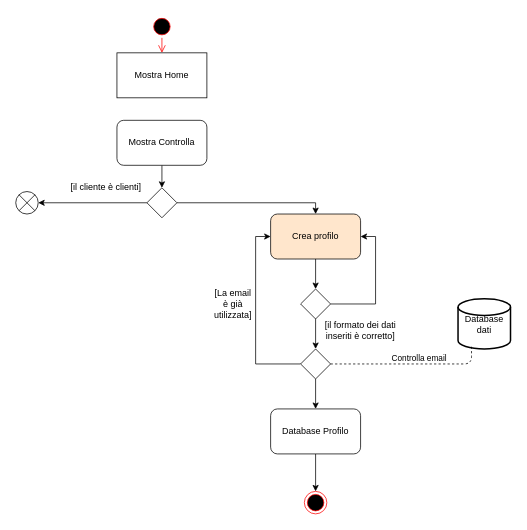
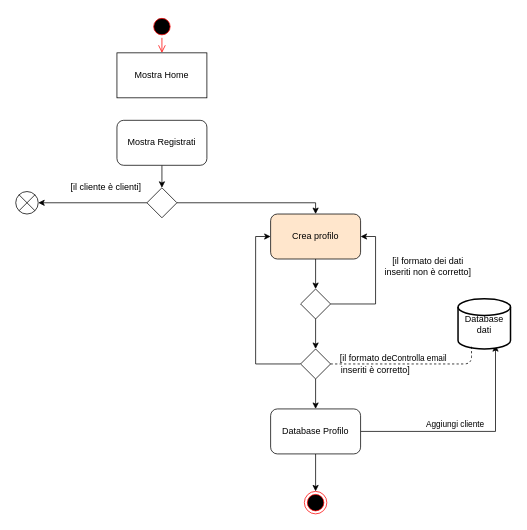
- <mxCell id="6" value="Mostra Controlla" style="rounded=1;whiteSpace=wrap;html=1;" parent="1" vertex="1"><mxGeometry x="155" y="160" width="120" height="60" as="geometry" /></mxCell>
+ <mxCell id="6" value="Mostra Registrati" style="rounded=1;whiteSpace=wrap;html=1;" parent="1" vertex="1"><mxGeometry x="155" y="160" width="120" height="60" as="geometry" /></mxCell>
+ <mxCell id="23" value="[il formato dei dati inseriti non è corretto]" style="text;html=1;strokeColor=none;fillColor=none;align=center;verticalAlign=middle;whiteSpace=wrap;rounded=0;" parent="1" vertex="1"><mxGeometry x="510" y="345" width="120" height="20" as="geometry" /></mxCell>
- <mxCell id="28" value="[La email è già utilizzata]" style="text;html=1;strokeColor=none;fillColor=none;align=center;verticalAlign=middle;whiteSpace=wrap;rounded=0;" vertex="1" parent="1"><mxGeometry x="290" y="395" width="40" height="20" as="geometry" /></mxCell>
- <mxCell id="22" value="[il formato dei dati inseriti è corretto]" style="text;html=1;strokeColor=none;fillColor=none;align=center;verticalAlign=middle;whiteSpace=wrap;rounded=0;" parent="1" vertex="1"><mxGeometry x="430" y="430" width="100" height="20" as="geometry" /></mxCell>
+ <mxCell id="22" value="[il formato dei dati inseriti è corretto]" style="text;html=1;strokeColor=none;fillColor=none;align=center;verticalAlign=middle;whiteSpace=wrap;rounded=0;" parent="1" vertex="1"><mxGeometry x="450" y="475" width="100" height="20" as="geometry" /></mxCell>
+ <mxCell id="13" style="edgeStyle=orthogonalEdgeStyle;rounded=0;orthogonalLoop=1;jettySize=auto;html=1;entryX=0.714;entryY=0.925;entryDx=0;entryDy=0;entryPerimeter=0;" edge="1" parent="1" source="15" target="24"><mxGeometry relative="1" as="geometry" /></mxCell>
+ <mxCell id="14" value="Aggiungi cliente" style="edgeLabel;html=1;align=center;verticalAlign=middle;resizable=0;points=[];" vertex="1" connectable="0" parent="13"><mxGeometry x="-0.153" y="3" relative="1" as="geometry"><mxPoint y="-7" as="offset" /></mxGeometry></mxCell>
